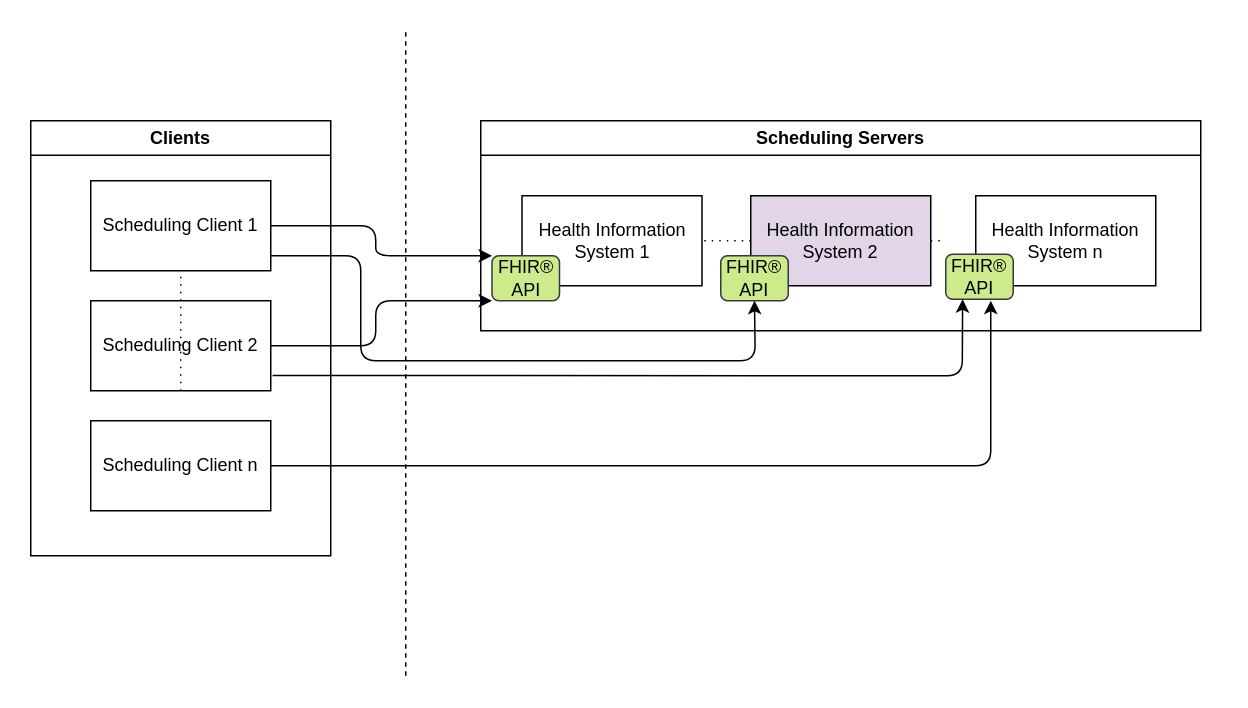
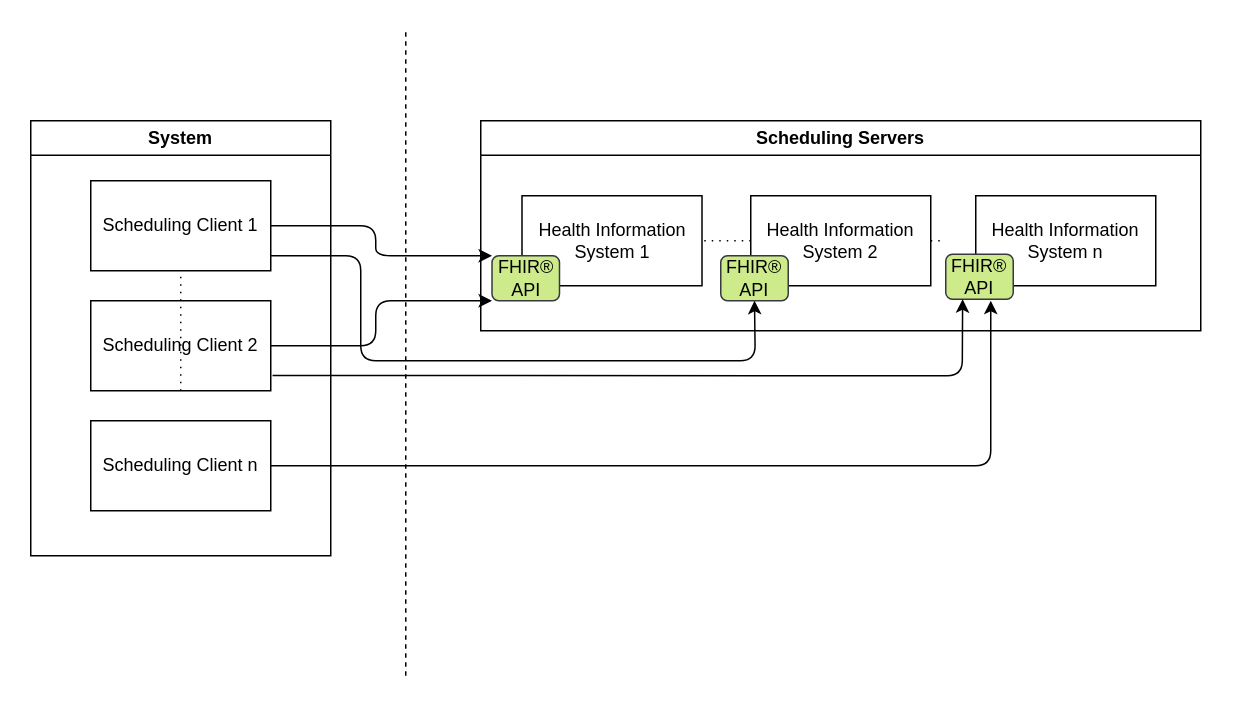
- <mxCell id="2" value="Clients" style="swimlane;whiteSpace=wrap;html=1;" parent="1" vertex="1"><mxGeometry x="20" y="80" width="200" height="290" as="geometry"><mxRectangle x="40" y="240" width="80" height="30" as="alternateBounds" /></mxGeometry></mxCell>
+ <mxCell id="2" value="System" style="swimlane;whiteSpace=wrap;html=1;" parent="1" vertex="1"><mxGeometry x="20" y="80" width="200" height="290" as="geometry"><mxRectangle x="40" y="240" width="80" height="30" as="alternateBounds" /></mxGeometry></mxCell>
- <mxCell id="17" value="Health Information System 2" style="rounded=0;whiteSpace=wrap;html=1;fillColor=#e1d5e7;" parent="8" vertex="1"><mxGeometry x="180" y="50" width="120" height="60" as="geometry" /></mxCell>
+ <mxCell id="17" value="Health Information System 2" style="rounded=0;whiteSpace=wrap;html=1;" parent="8" vertex="1"><mxGeometry x="180" y="50" width="120" height="60" as="geometry" /></mxCell>
